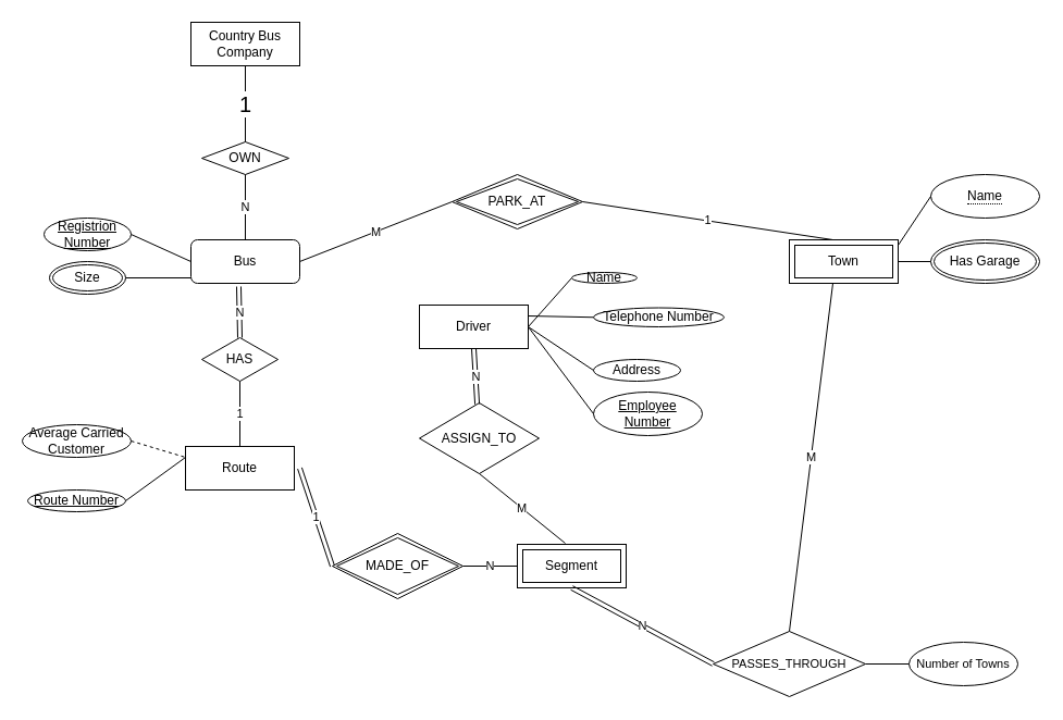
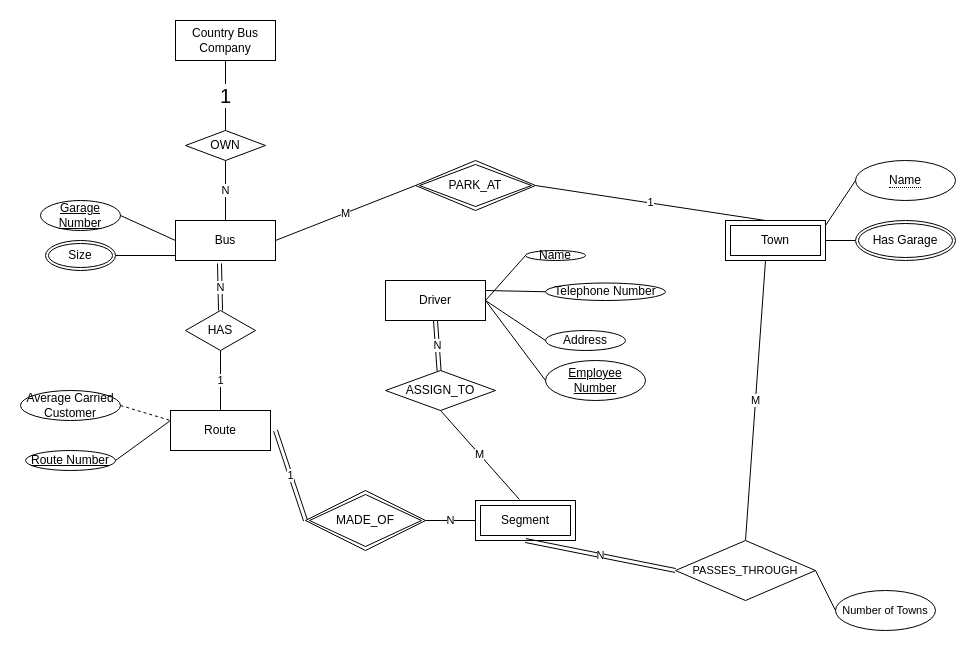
- <mxCell id="6" value="Registrion Number" style="ellipse;whiteSpace=wrap;html=1;align=center;fontStyle=4;" parent="1" vertex="1"><mxGeometry x="40" y="200" width="80" height="30" as="geometry" /></mxCell>
+ <mxCell id="6" value="Garage Number" style="ellipse;whiteSpace=wrap;html=1;align=center;fontStyle=4;" parent="1" vertex="1"><mxGeometry x="40" y="200" width="80" height="30" as="geometry" /></mxCell>
- <mxCell id="3" value="Bus" style="whiteSpace=wrap;html=1;align=center;rounded=1;" parent="1" vertex="1"><mxGeometry x="175" width="100" height="40" as="geometry" y="220" /></mxCell>
+ <mxCell id="3" value="Bus" style="whiteSpace=wrap;html=1;align=center;" parent="1" vertex="1"><mxGeometry x="175" width="100" height="40" as="geometry" y="220" /></mxCell>
- <mxCell id="39" value="ASSIGN_TO" style="shape=rhombus;perimeter=rhombusPerimeter;whiteSpace=wrap;html=1;align=center;" vertex="1" parent="1"><mxGeometry x="385" y="370" width="110" height="65" as="geometry" /></mxCell>
+ <mxCell id="39" value="ASSIGN_TO" style="shape=rhombus;perimeter=rhombusPerimeter;whiteSpace=wrap;html=1;align=center;" vertex="1" parent="1"><mxGeometry x="385" y="370" width="110" height="40" as="geometry" /></mxCell>
- <mxCell id="33" value="PASSES_THROUGH" style="shape=rhombus;perimeter=rhombusPerimeter;whiteSpace=wrap;html=1;align=center;strokeColor=default;fontSize=11;direction=west;" parent="1" vertex="1"><mxGeometry x="655" y="580" width="140" height="60" as="geometry" /></mxCell>
+ <mxCell id="33" value="PASSES_THROUGH" style="shape=rhombus;perimeter=rhombusPerimeter;whiteSpace=wrap;html=1;align=center;strokeColor=default;fontSize=11;direction=west;" parent="1" vertex="1"><mxGeometry x="675" y="540" width="140" height="60" as="geometry" /></mxCell>
